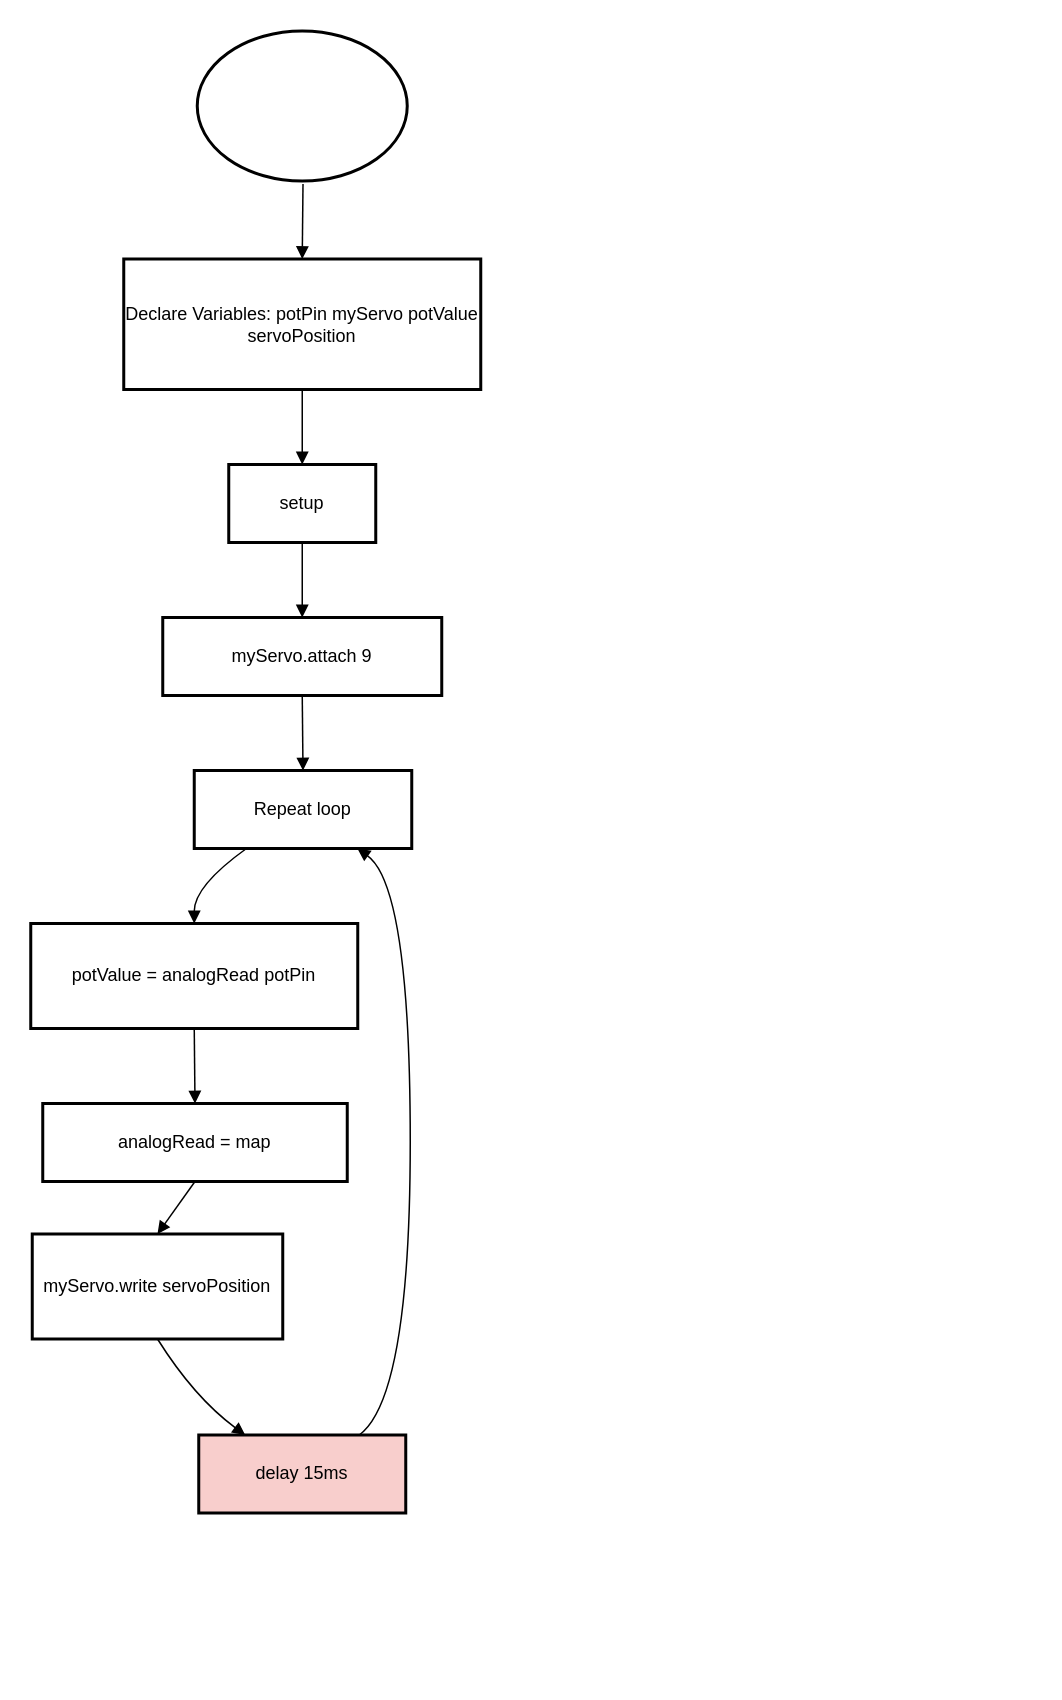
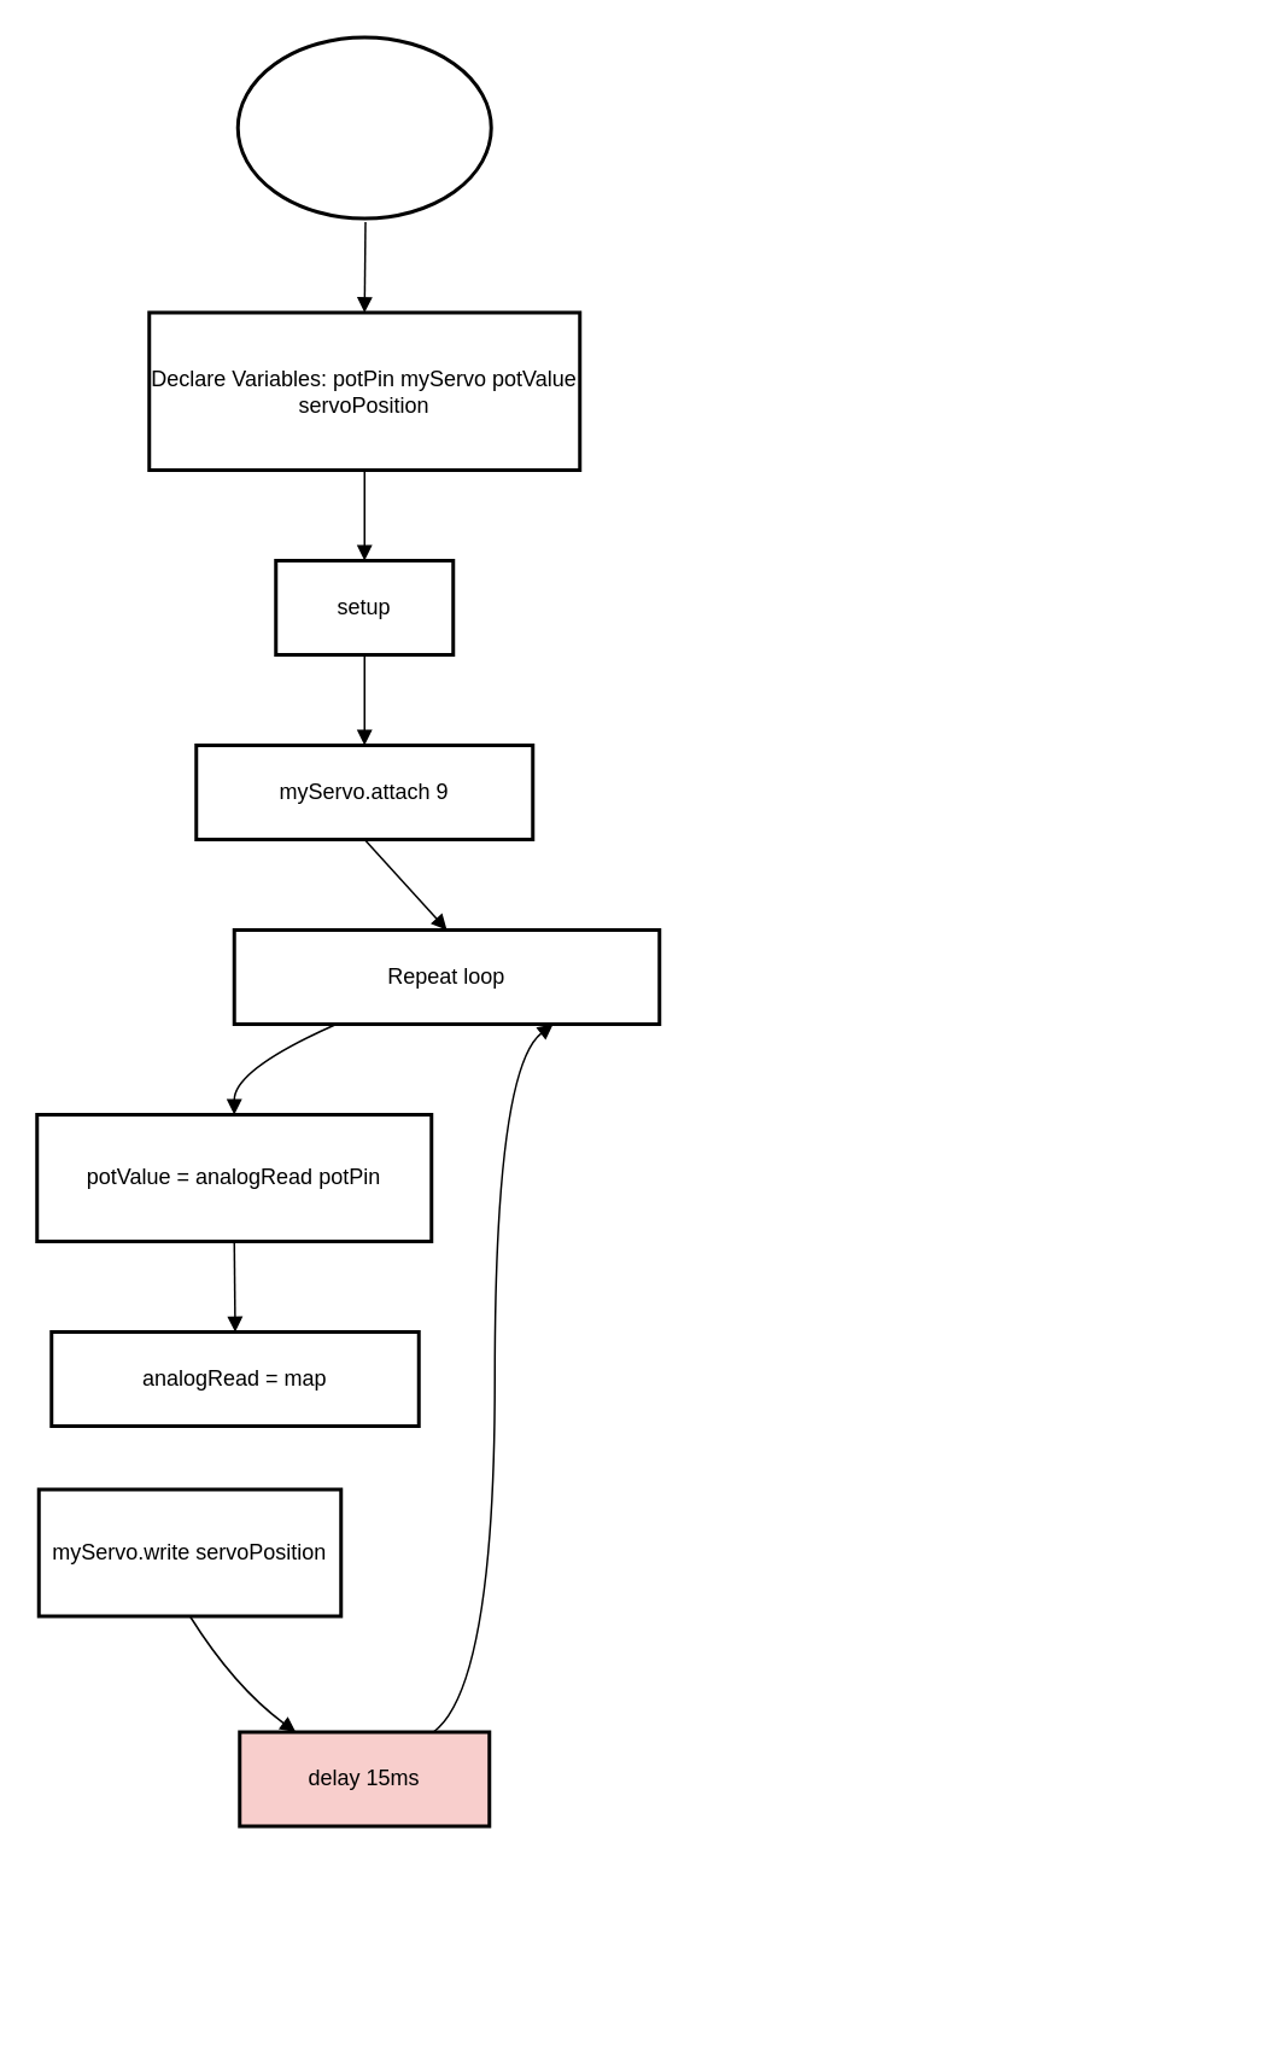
- <mxCell id="6" value="Repeat loop" style="whiteSpace=wrap;strokeWidth=2;" vertex="1" parent="1"><mxGeometry x="129" y="513" width="145" height="52" as="geometry" /></mxCell>
+ <mxCell id="6" value="Repeat loop" style="whiteSpace=wrap;strokeWidth=2;" vertex="1" parent="1"><mxGeometry x="129" y="513" width="235" height="52" as="geometry" /></mxCell>
- <mxCell id="17" value="" style="curved=1;startArrow=none;endArrow=block;exitX=0.5;exitY=1;entryX=0.5;entryY=0;rounded=0;" edge="1" parent="1" source="8" target="9"><mxGeometry relative="1" as="geometry"><Array as="points" /></mxGeometry></mxCell>
